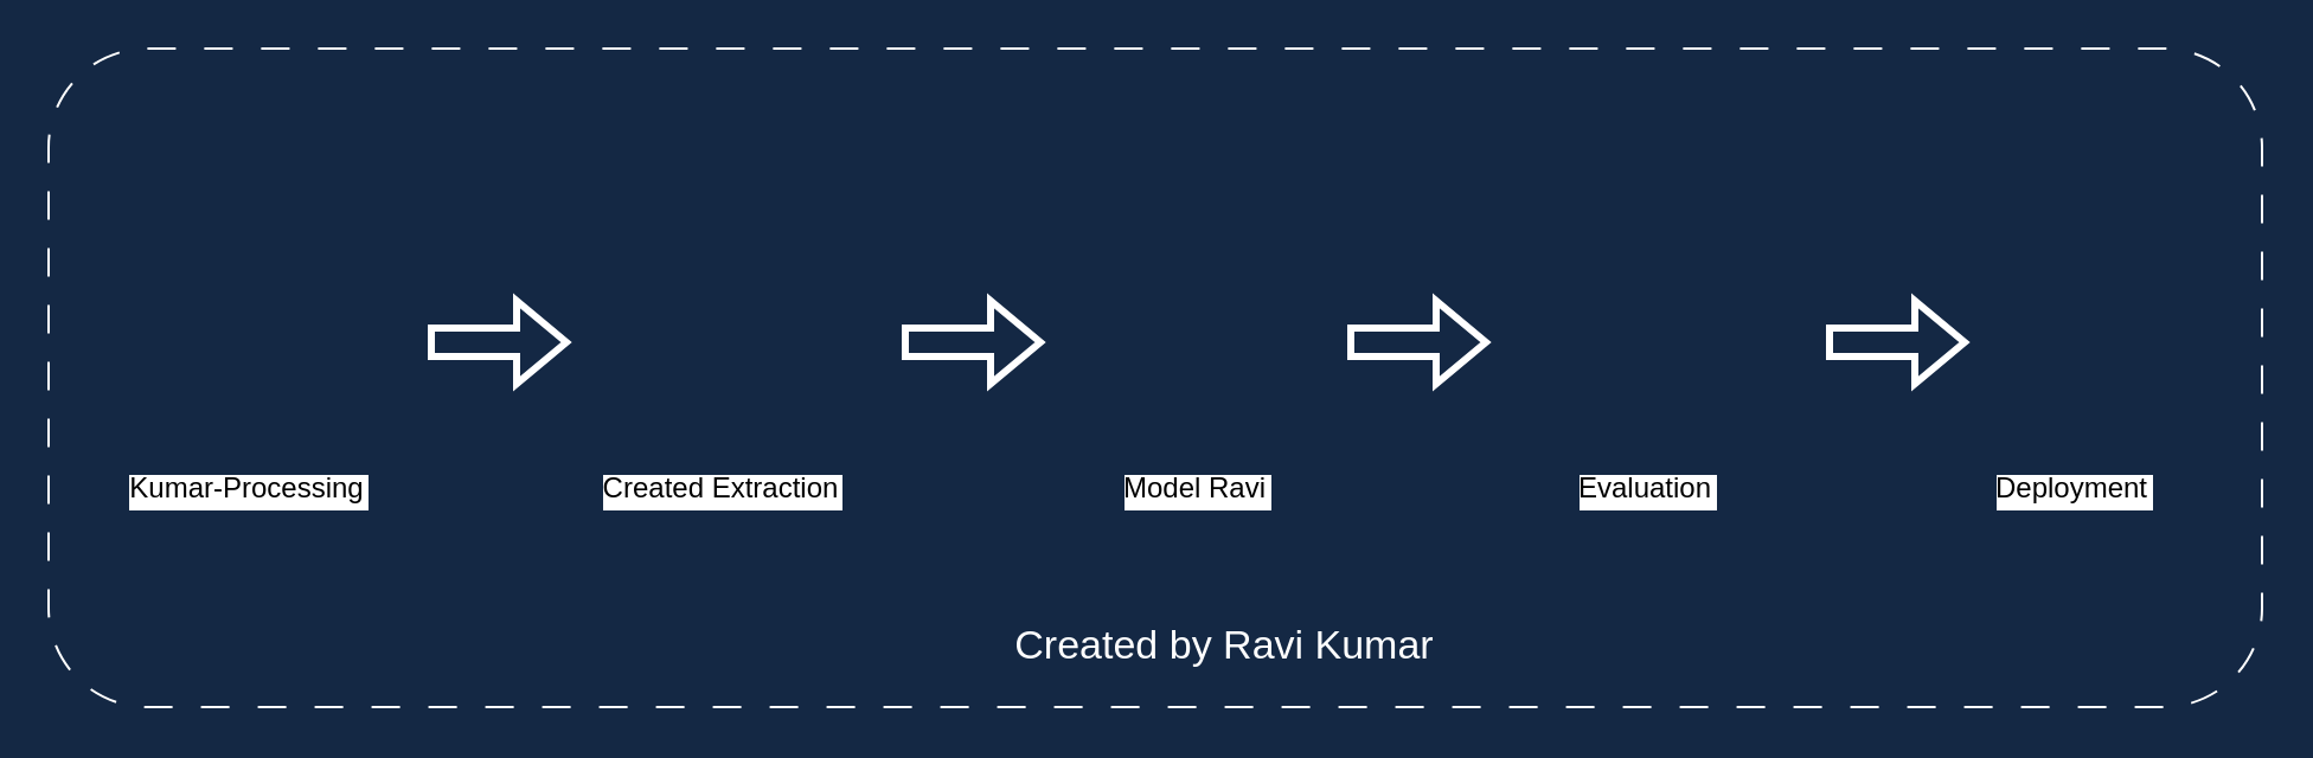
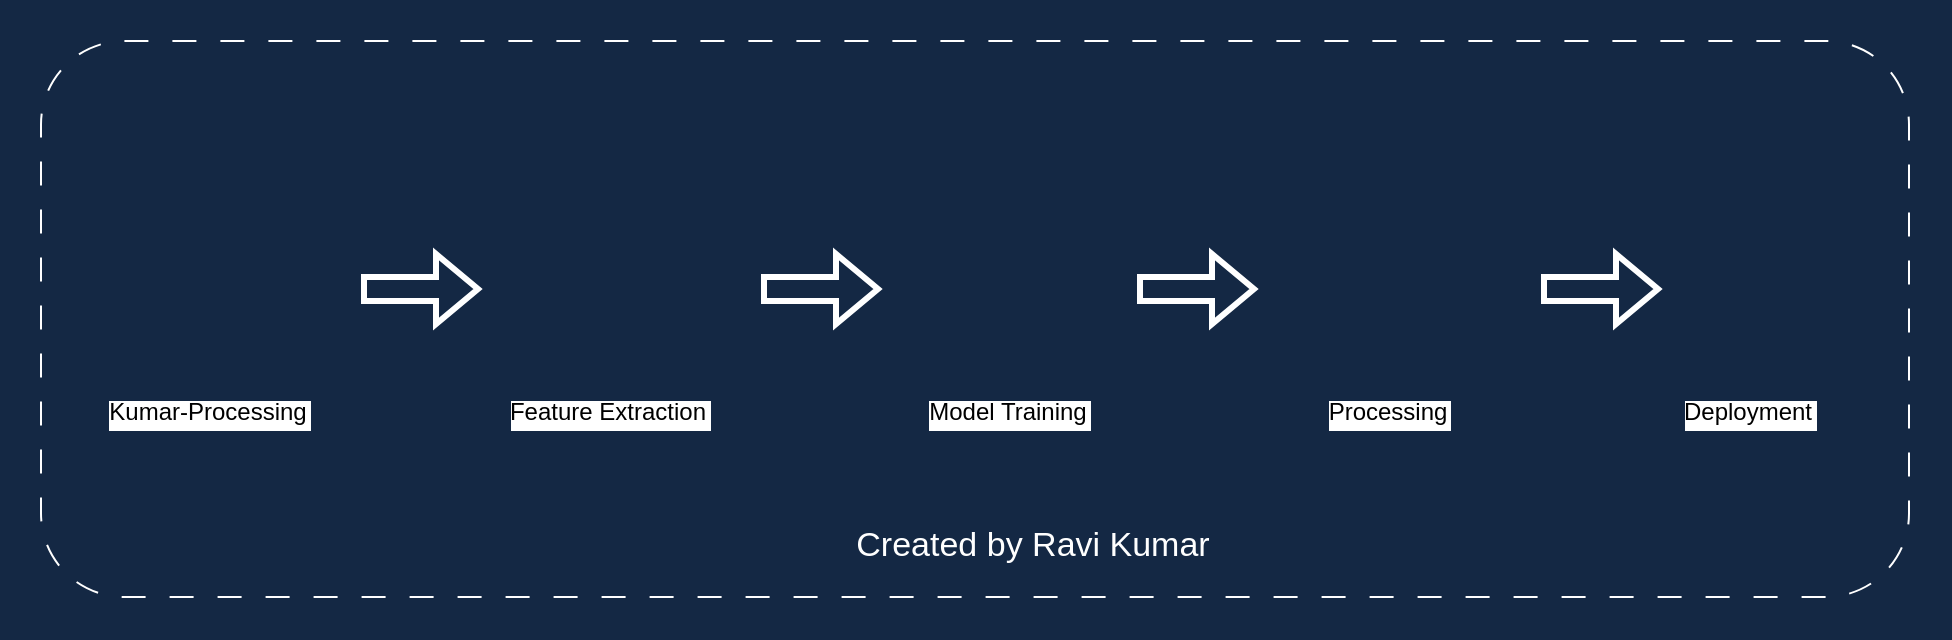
- <mxCell id="3" value="Created Extraction" style="shape=image;verticalLabelPosition=bottom;labelBackgroundColor=default;verticalAlign=top;aspect=fixed;imageAspect=0;image=https://cdn-icons-png.flaticon.com/128/1456/1456535.png;" vertex="1" parent="1"><mxGeometry x="240" y="64" width="128" height="128" as="geometry" /></mxCell>
+ <mxCell id="3" value="Feature Extraction" style="shape=image;verticalLabelPosition=bottom;labelBackgroundColor=default;verticalAlign=top;aspect=fixed;imageAspect=0;image=https://cdn-icons-png.flaticon.com/128/1456/1456535.png;" vertex="1" parent="1"><mxGeometry x="240" y="64" width="128" height="128" as="geometry" /></mxCell>
- <mxCell id="4" value="Model Ravi" style="shape=image;verticalLabelPosition=bottom;labelBackgroundColor=default;verticalAlign=top;aspect=fixed;imageAspect=0;image=https://cdn-icons-png.flaticon.com/128/1376/1376421.png;" vertex="1" parent="1"><mxGeometry x="440" y="64" width="128" height="128" as="geometry" /></mxCell>
+ <mxCell id="4" value="Model Training" style="shape=image;verticalLabelPosition=bottom;labelBackgroundColor=default;verticalAlign=top;aspect=fixed;imageAspect=0;image=https://cdn-icons-png.flaticon.com/128/1376/1376421.png;" vertex="1" parent="1"><mxGeometry x="440" y="64" width="128" height="128" as="geometry" /></mxCell>
- <mxCell id="5" value="Evaluation" style="shape=image;verticalLabelPosition=bottom;labelBackgroundColor=default;verticalAlign=top;aspect=fixed;imageAspect=0;image=https://cdn-icons-png.flaticon.com/128/1312/1312202.png;" vertex="1" parent="1"><mxGeometry x="630" y="64" width="128" height="128" as="geometry" /></mxCell>
+ <mxCell id="5" value="Processing" style="shape=image;verticalLabelPosition=bottom;labelBackgroundColor=default;verticalAlign=top;aspect=fixed;imageAspect=0;image=https://cdn-icons-png.flaticon.com/128/1312/1312202.png;" vertex="1" parent="1"><mxGeometry x="630" y="64" width="128" height="128" as="geometry" /></mxCell>
